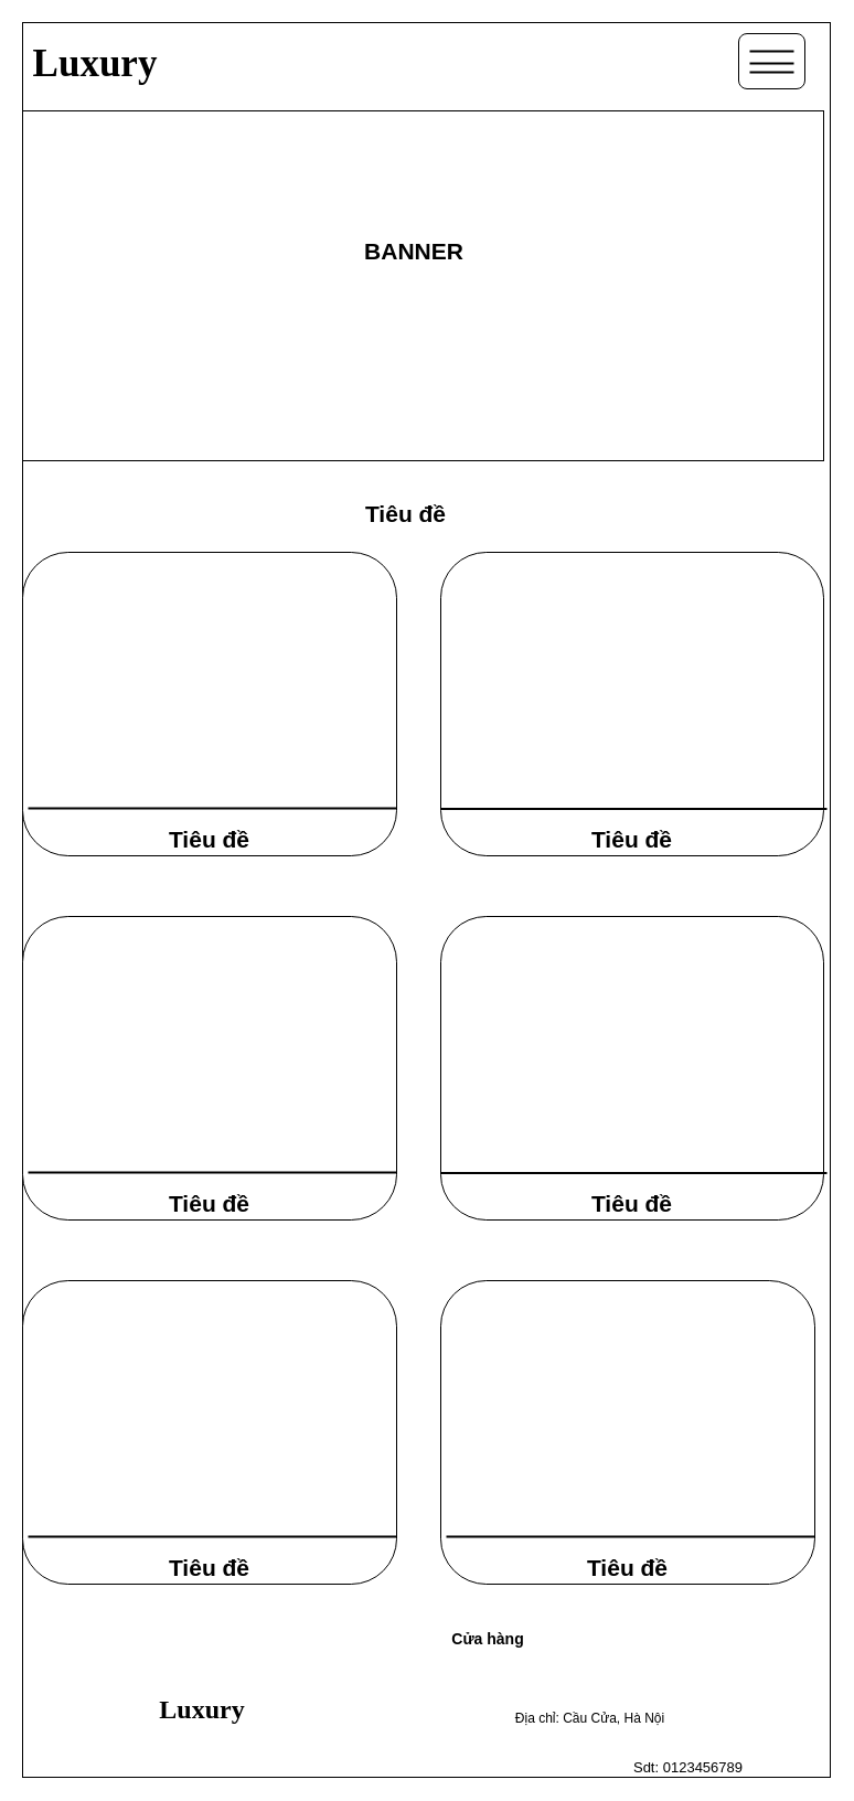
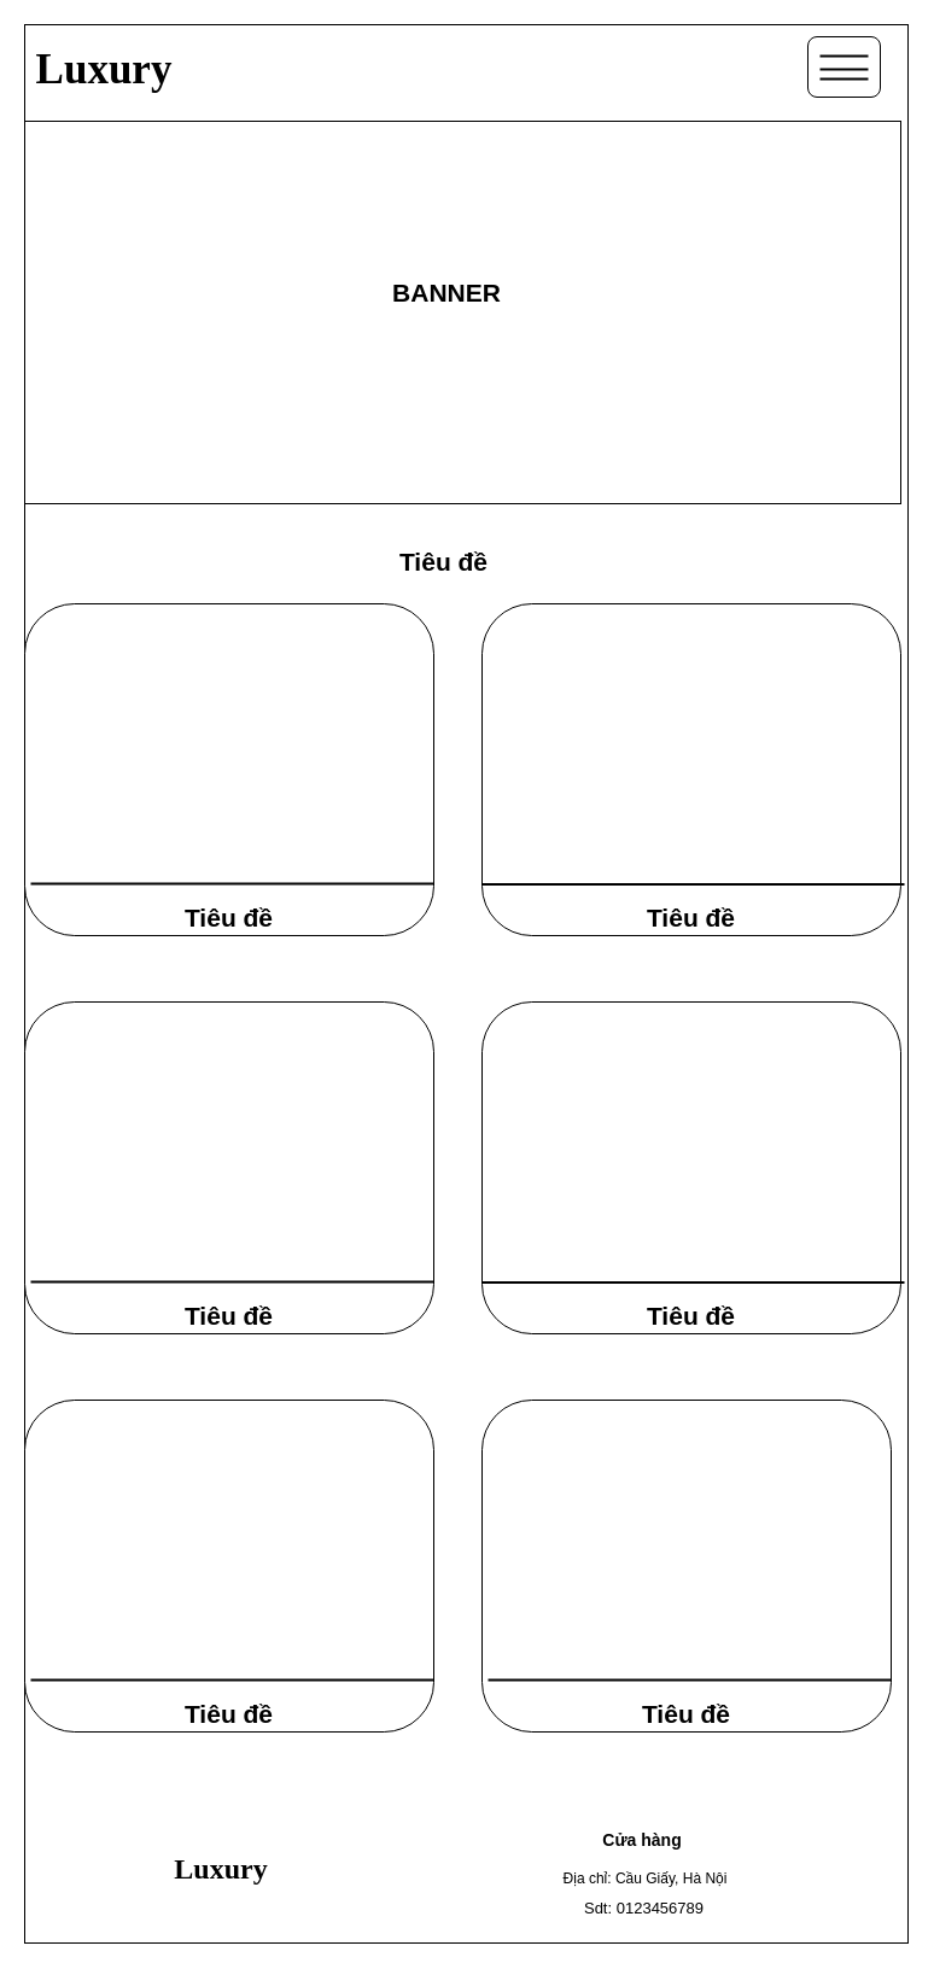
- <mxCell id="9" value="&lt;b&gt;&lt;font style=&quot;font-size: 21px;&quot;&gt;BANNER&lt;/font&gt;&lt;/b&gt;" style="text;html=1;strokeColor=none;fillColor=none;align=center;verticalAlign=middle;whiteSpace=wrap;rounded=0;" vertex="1" parent="1"><mxGeometry x="313" y="212" width="124" height="30" as="geometry" /></mxCell>
+ <mxCell id="9" value="&lt;b&gt;&lt;font style=&quot;font-size: 21px;&quot;&gt;BANNER&lt;/font&gt;&lt;/b&gt;" style="text;html=1;strokeColor=none;fillColor=none;align=center;verticalAlign=middle;whiteSpace=wrap;rounded=0;" vertex="1" parent="1"><mxGeometry x="308" y="227" width="124" height="30" as="geometry" /></mxCell>
- <mxCell id="38" value="Cửa hàng&amp;nbsp;" style="text;html=1;strokeColor=none;fillColor=none;align=center;verticalAlign=middle;whiteSpace=wrap;rounded=0;fontSize=14;fontStyle=1" vertex="1" parent="1"><mxGeometry x="350" y="1470" width="188" height="30" as="geometry" /></mxCell>
+ <mxCell id="38" value="Cửa hàng&amp;nbsp;" style="text;html=1;strokeColor=none;fillColor=none;align=center;verticalAlign=middle;whiteSpace=wrap;rounded=0;fontSize=14;fontStyle=1" vertex="1" parent="1"><mxGeometry x="440" y="1510" width="188" height="30" as="geometry" /></mxCell>
- <mxCell id="39" value="Địa chỉ: Cầu Cửa, Hà Nội" style="text;html=1;align=center;verticalAlign=middle;resizable=0;points=[];autosize=1;strokeColor=none;fillColor=none;fontSize=12;" vertex="1" parent="1"><mxGeometry x="451.5" y="1540" width="165" height="33" as="geometry" /></mxCell>
+ <mxCell id="39" value="Địa chỉ: Cầu Giấy, Hà Nội" style="text;html=1;align=center;verticalAlign=middle;resizable=0;points=[];autosize=1;strokeColor=none;fillColor=none;fontSize=12;" vertex="1" parent="1"><mxGeometry x="451.5" y="1540" width="165" height="33" as="geometry" /></mxCell>
- <mxCell id="40" value="Sdt: 0123456789" style="text;html=1;strokeColor=none;fillColor=none;align=center;verticalAlign=middle;whiteSpace=wrap;rounded=0;fontSize=13;" vertex="1" parent="1"><mxGeometry x="560" y="1593" width="127" height="15" as="geometry" /></mxCell>
+ <mxCell id="40" value="Sdt: 0123456789" style="text;html=1;strokeColor=none;fillColor=none;align=center;verticalAlign=middle;whiteSpace=wrap;rounded=0;fontSize=13;" vertex="1" parent="1"><mxGeometry x="470" y="1573" width="127" height="15" as="geometry" /></mxCell>
